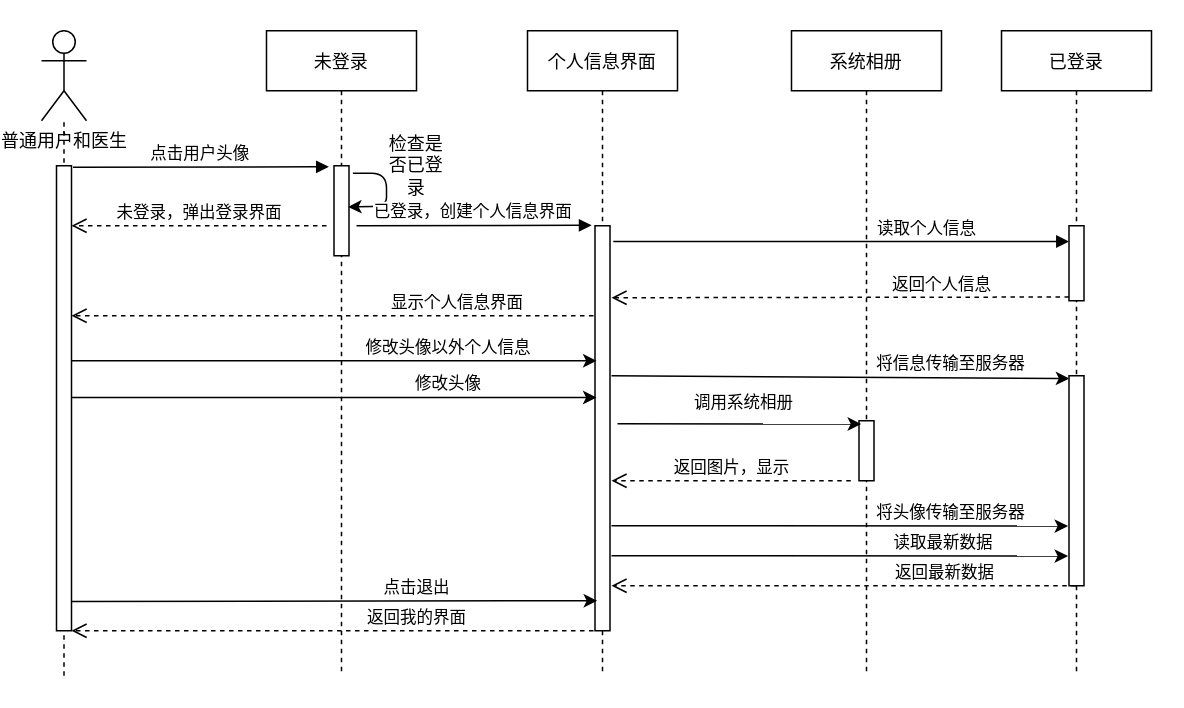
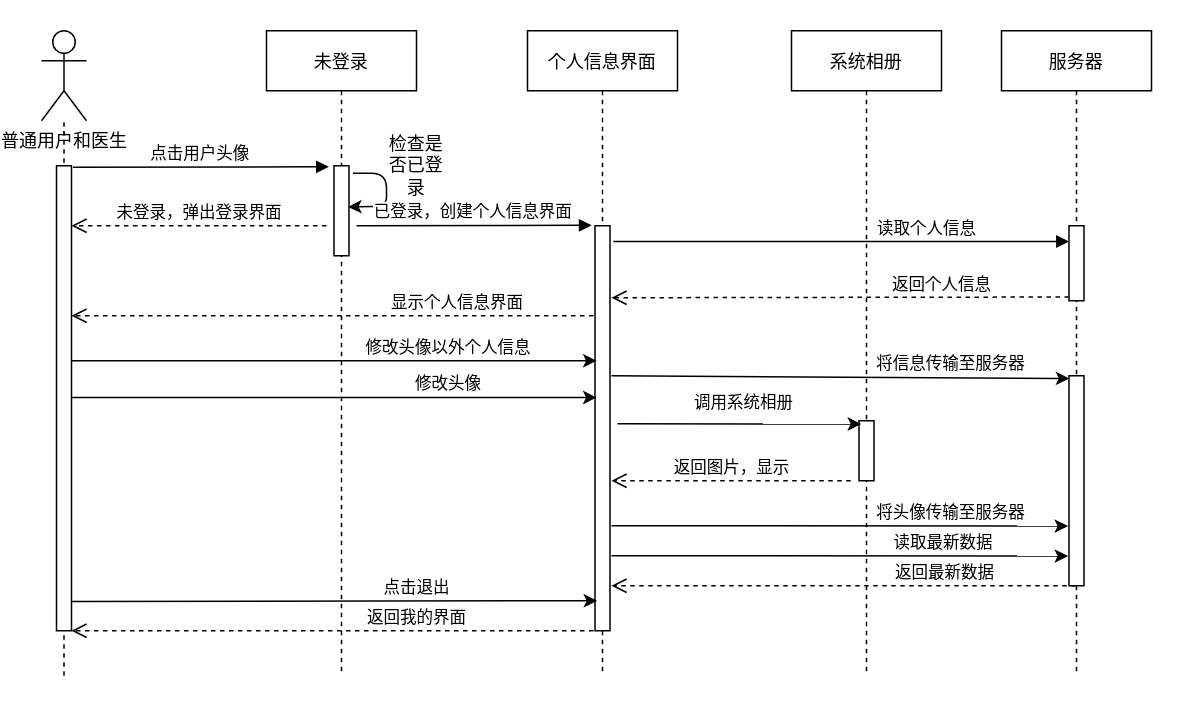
- <mxCell id="5" value="已登录" style="shape=umlLifeline;perimeter=lifelinePerimeter;container=1;collapsible=0;recursiveResize=0;rounded=0;shadow=0;strokeWidth=1;" parent="1" vertex="1"><mxGeometry x="660" y="20" width="100" height="430" as="geometry" /></mxCell>
+ <mxCell id="5" value="服务器" style="shape=umlLifeline;perimeter=lifelinePerimeter;container=1;collapsible=0;recursiveResize=0;rounded=0;shadow=0;strokeWidth=1;" parent="1" vertex="1"><mxGeometry x="660" y="20" width="100" height="430" as="geometry" /></mxCell>
